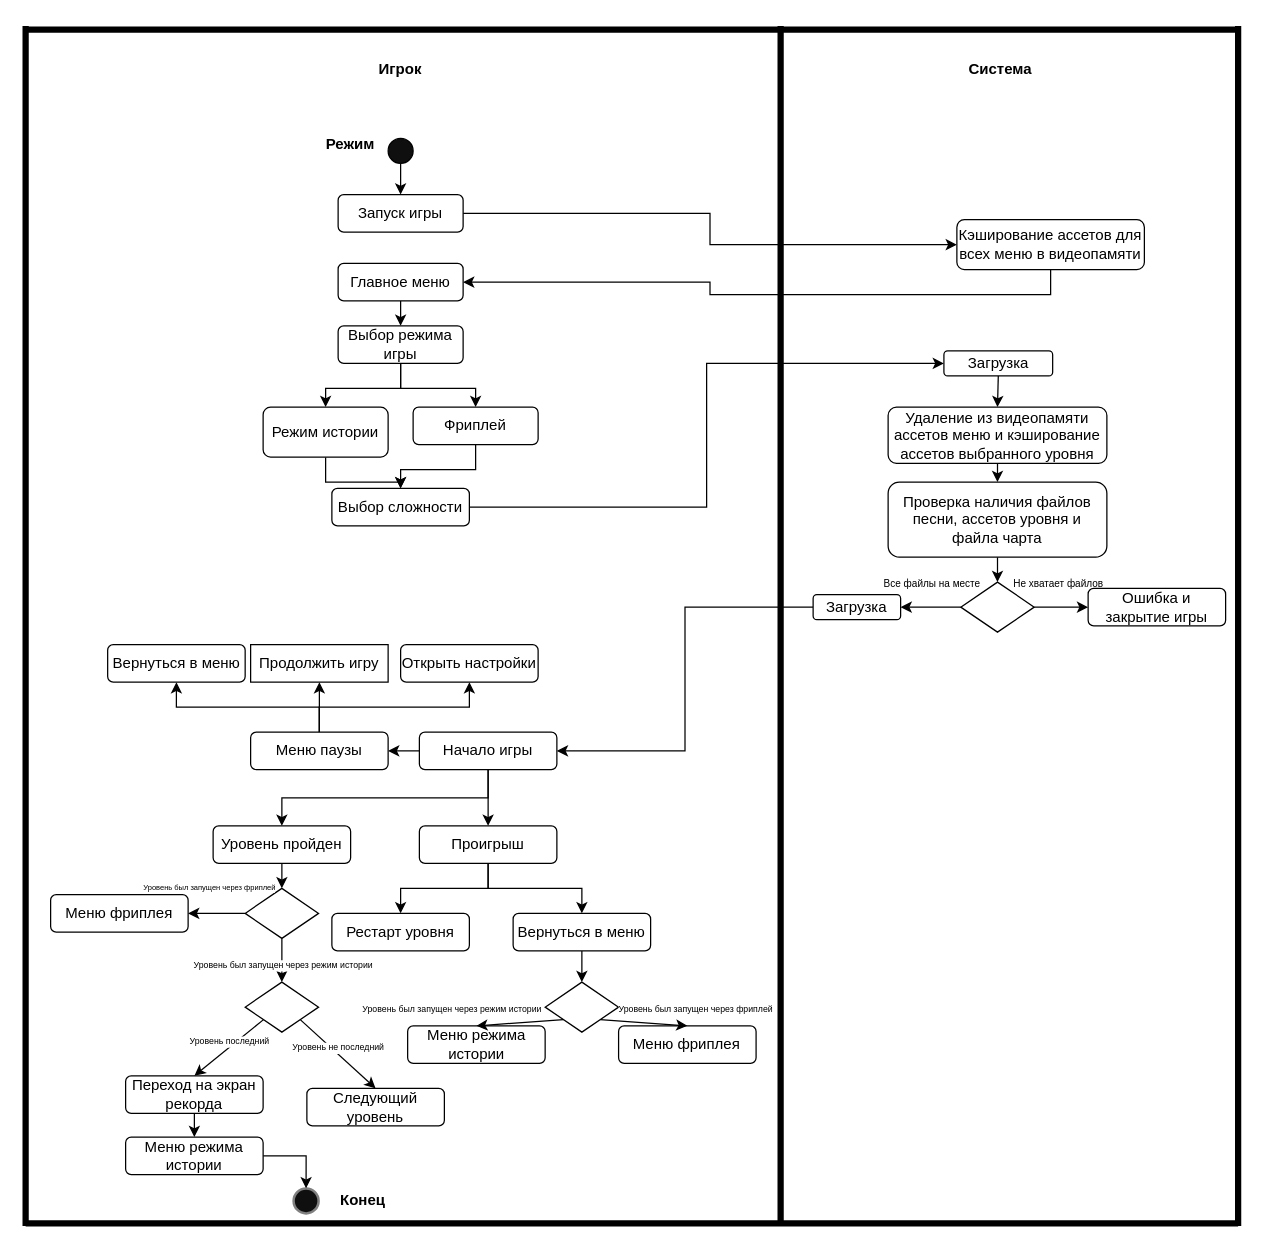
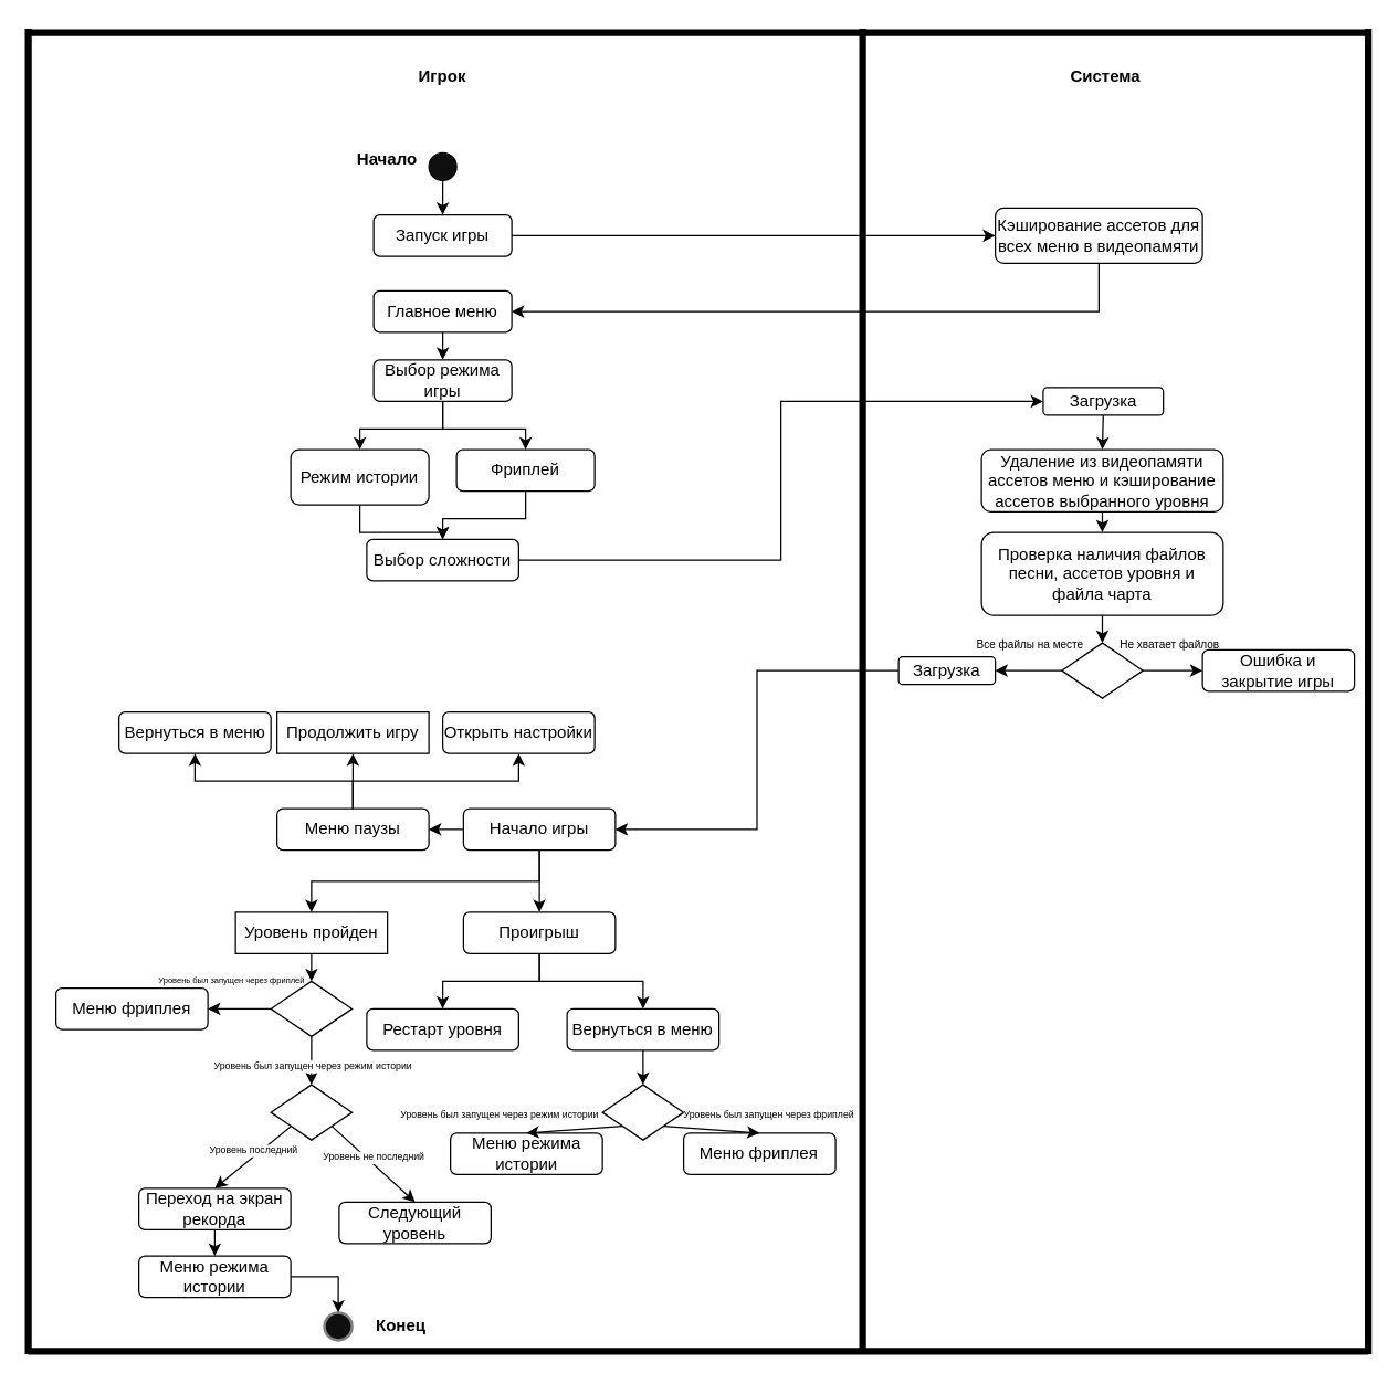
- <mxCell id="6" value="Режим" style="text;html=1;align=center;verticalAlign=middle;whiteSpace=wrap;rounded=0;fontStyle=1" parent="1" vertex="1"><mxGeometry x="250" y="100" width="60" height="30" as="geometry" /></mxCell>
+ <mxCell id="6" value="Начало" style="text;html=1;align=center;verticalAlign=middle;whiteSpace=wrap;rounded=0;fontStyle=1" parent="1" vertex="1"><mxGeometry x="250" y="100" width="60" height="30" as="geometry" /></mxCell>
- <mxCell id="11" value="Кэширование ассетов для всех меню в видеопамяти" style="rounded=1;whiteSpace=wrap;html=1;" parent="1" vertex="1"><mxGeometry x="765" y="175" width="150" height="40" as="geometry" /></mxCell>
+ <mxCell id="11" value="Кэширование ассетов для всех меню в видеопамяти" style="rounded=1;whiteSpace=wrap;html=1;" parent="1" vertex="1"><mxGeometry x="720" y="150" width="150" height="40" as="geometry" /></mxCell>
- <mxCell id="42" value="Уровень пройден" style="rounded=1;whiteSpace=wrap;html=1;" vertex="1" parent="1"><mxGeometry x="170" y="660" width="110" height="30" as="geometry" /></mxCell>
+ <mxCell id="42" value="Уровень пройден" style="whiteSpace=wrap;html=1;rounded=0;" vertex="1" parent="1"><mxGeometry x="170" y="660" width="110" height="30" as="geometry" /></mxCell>
